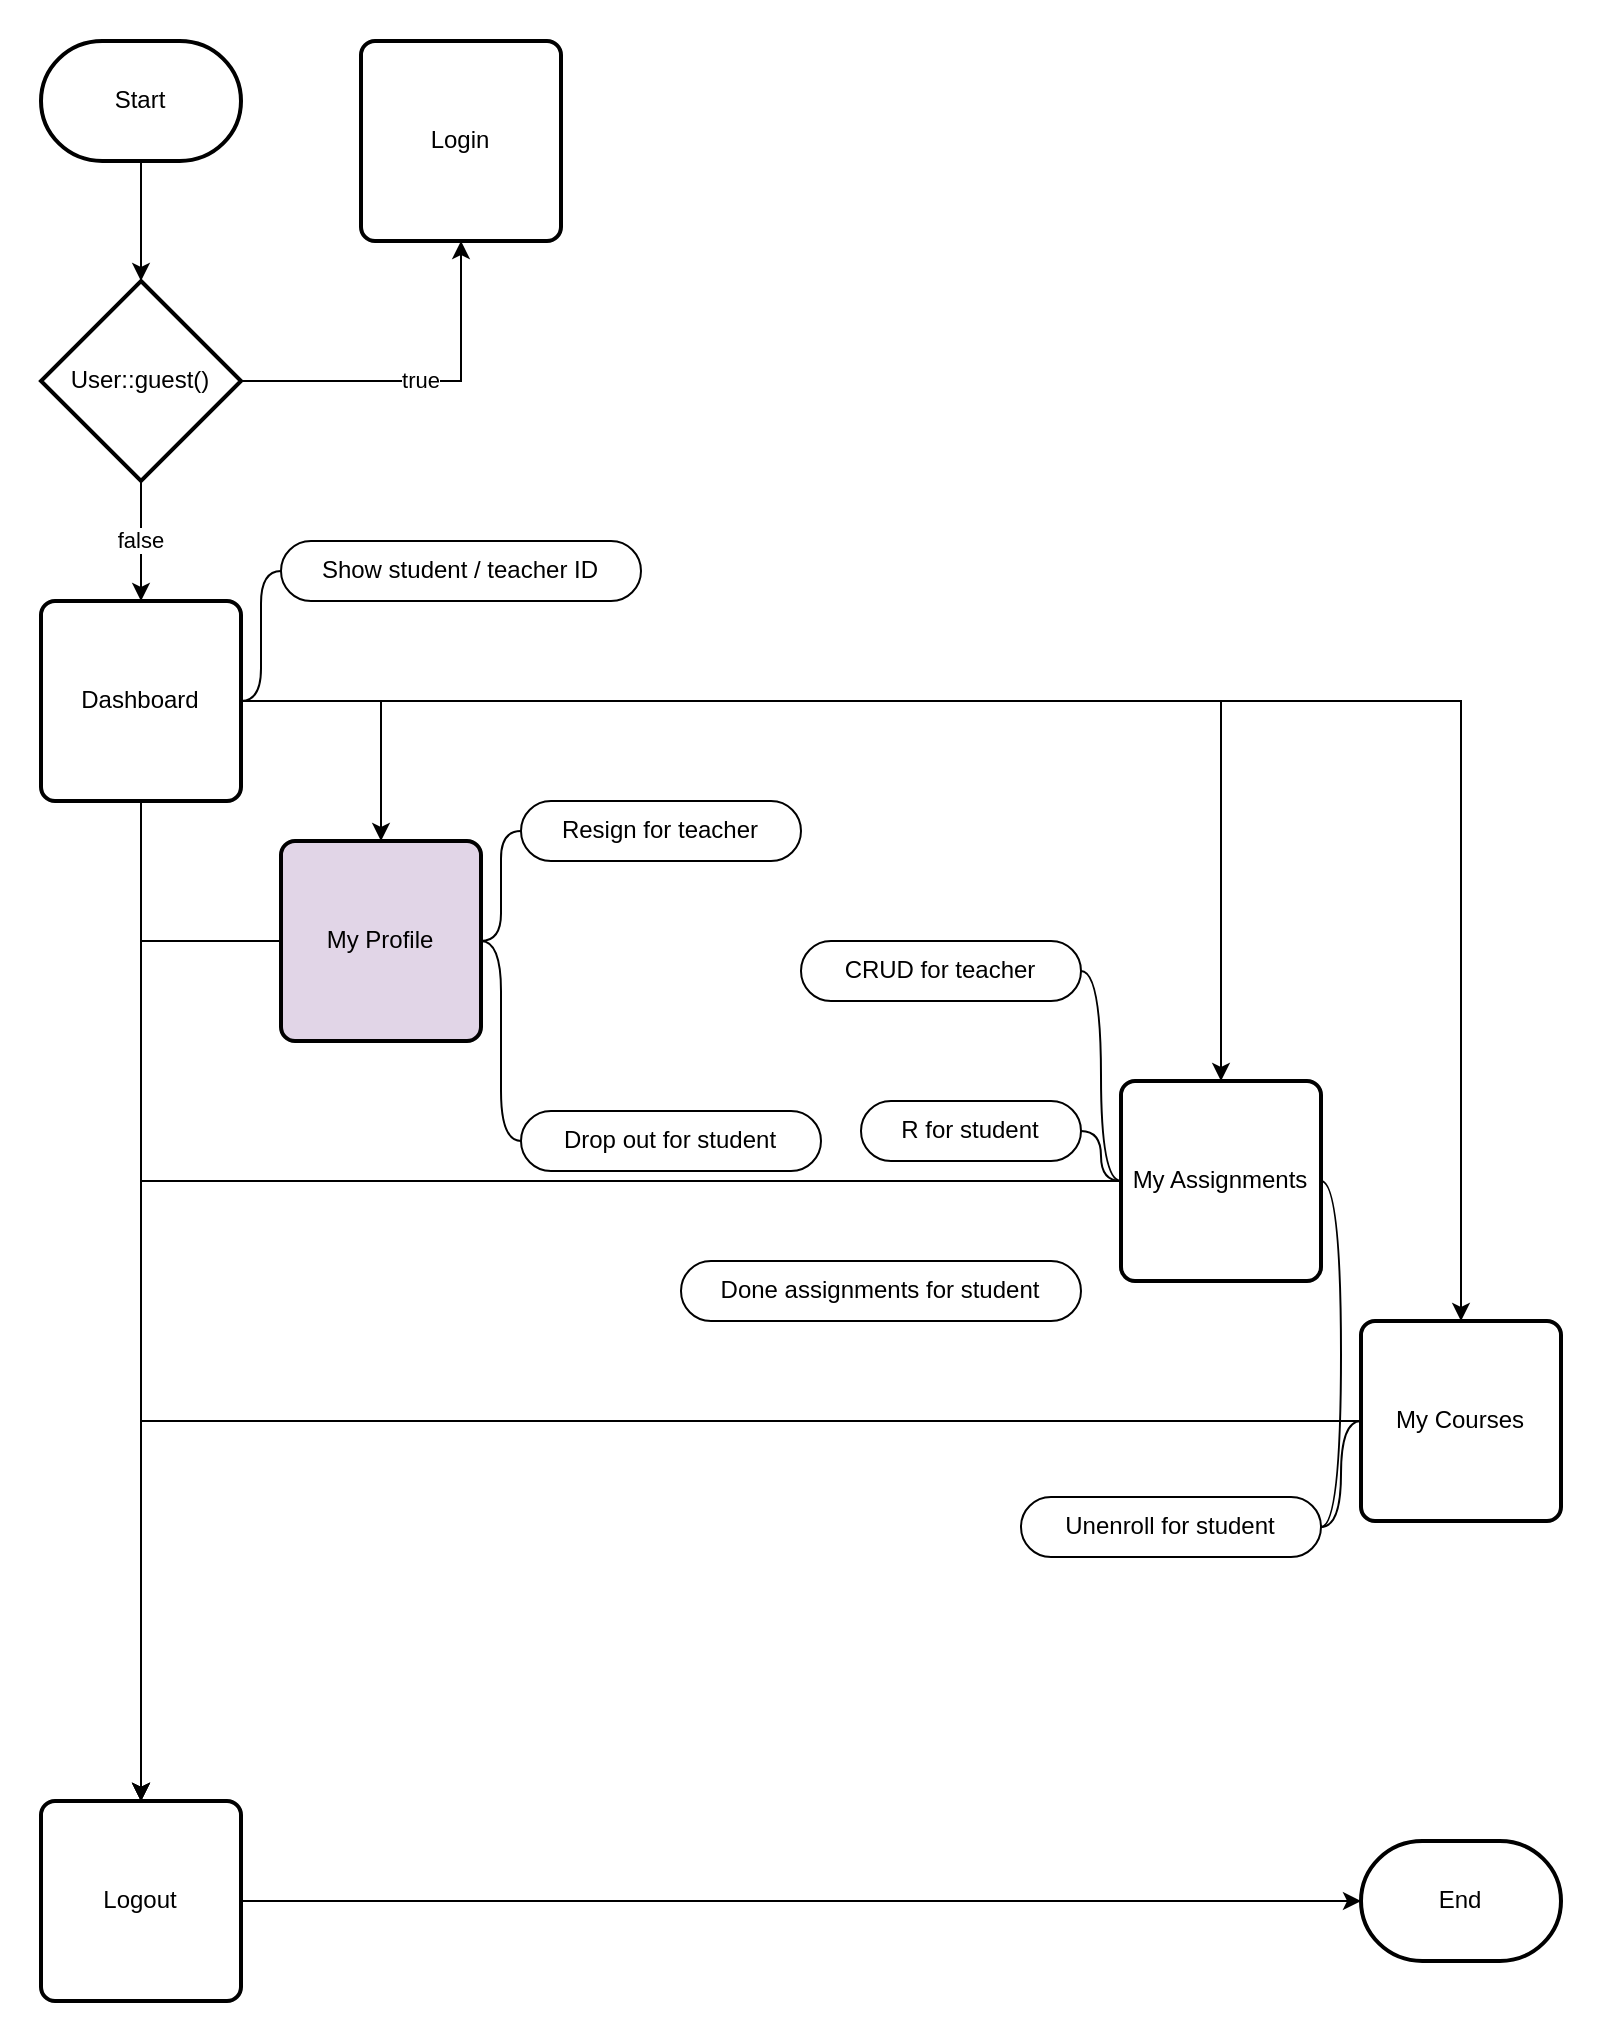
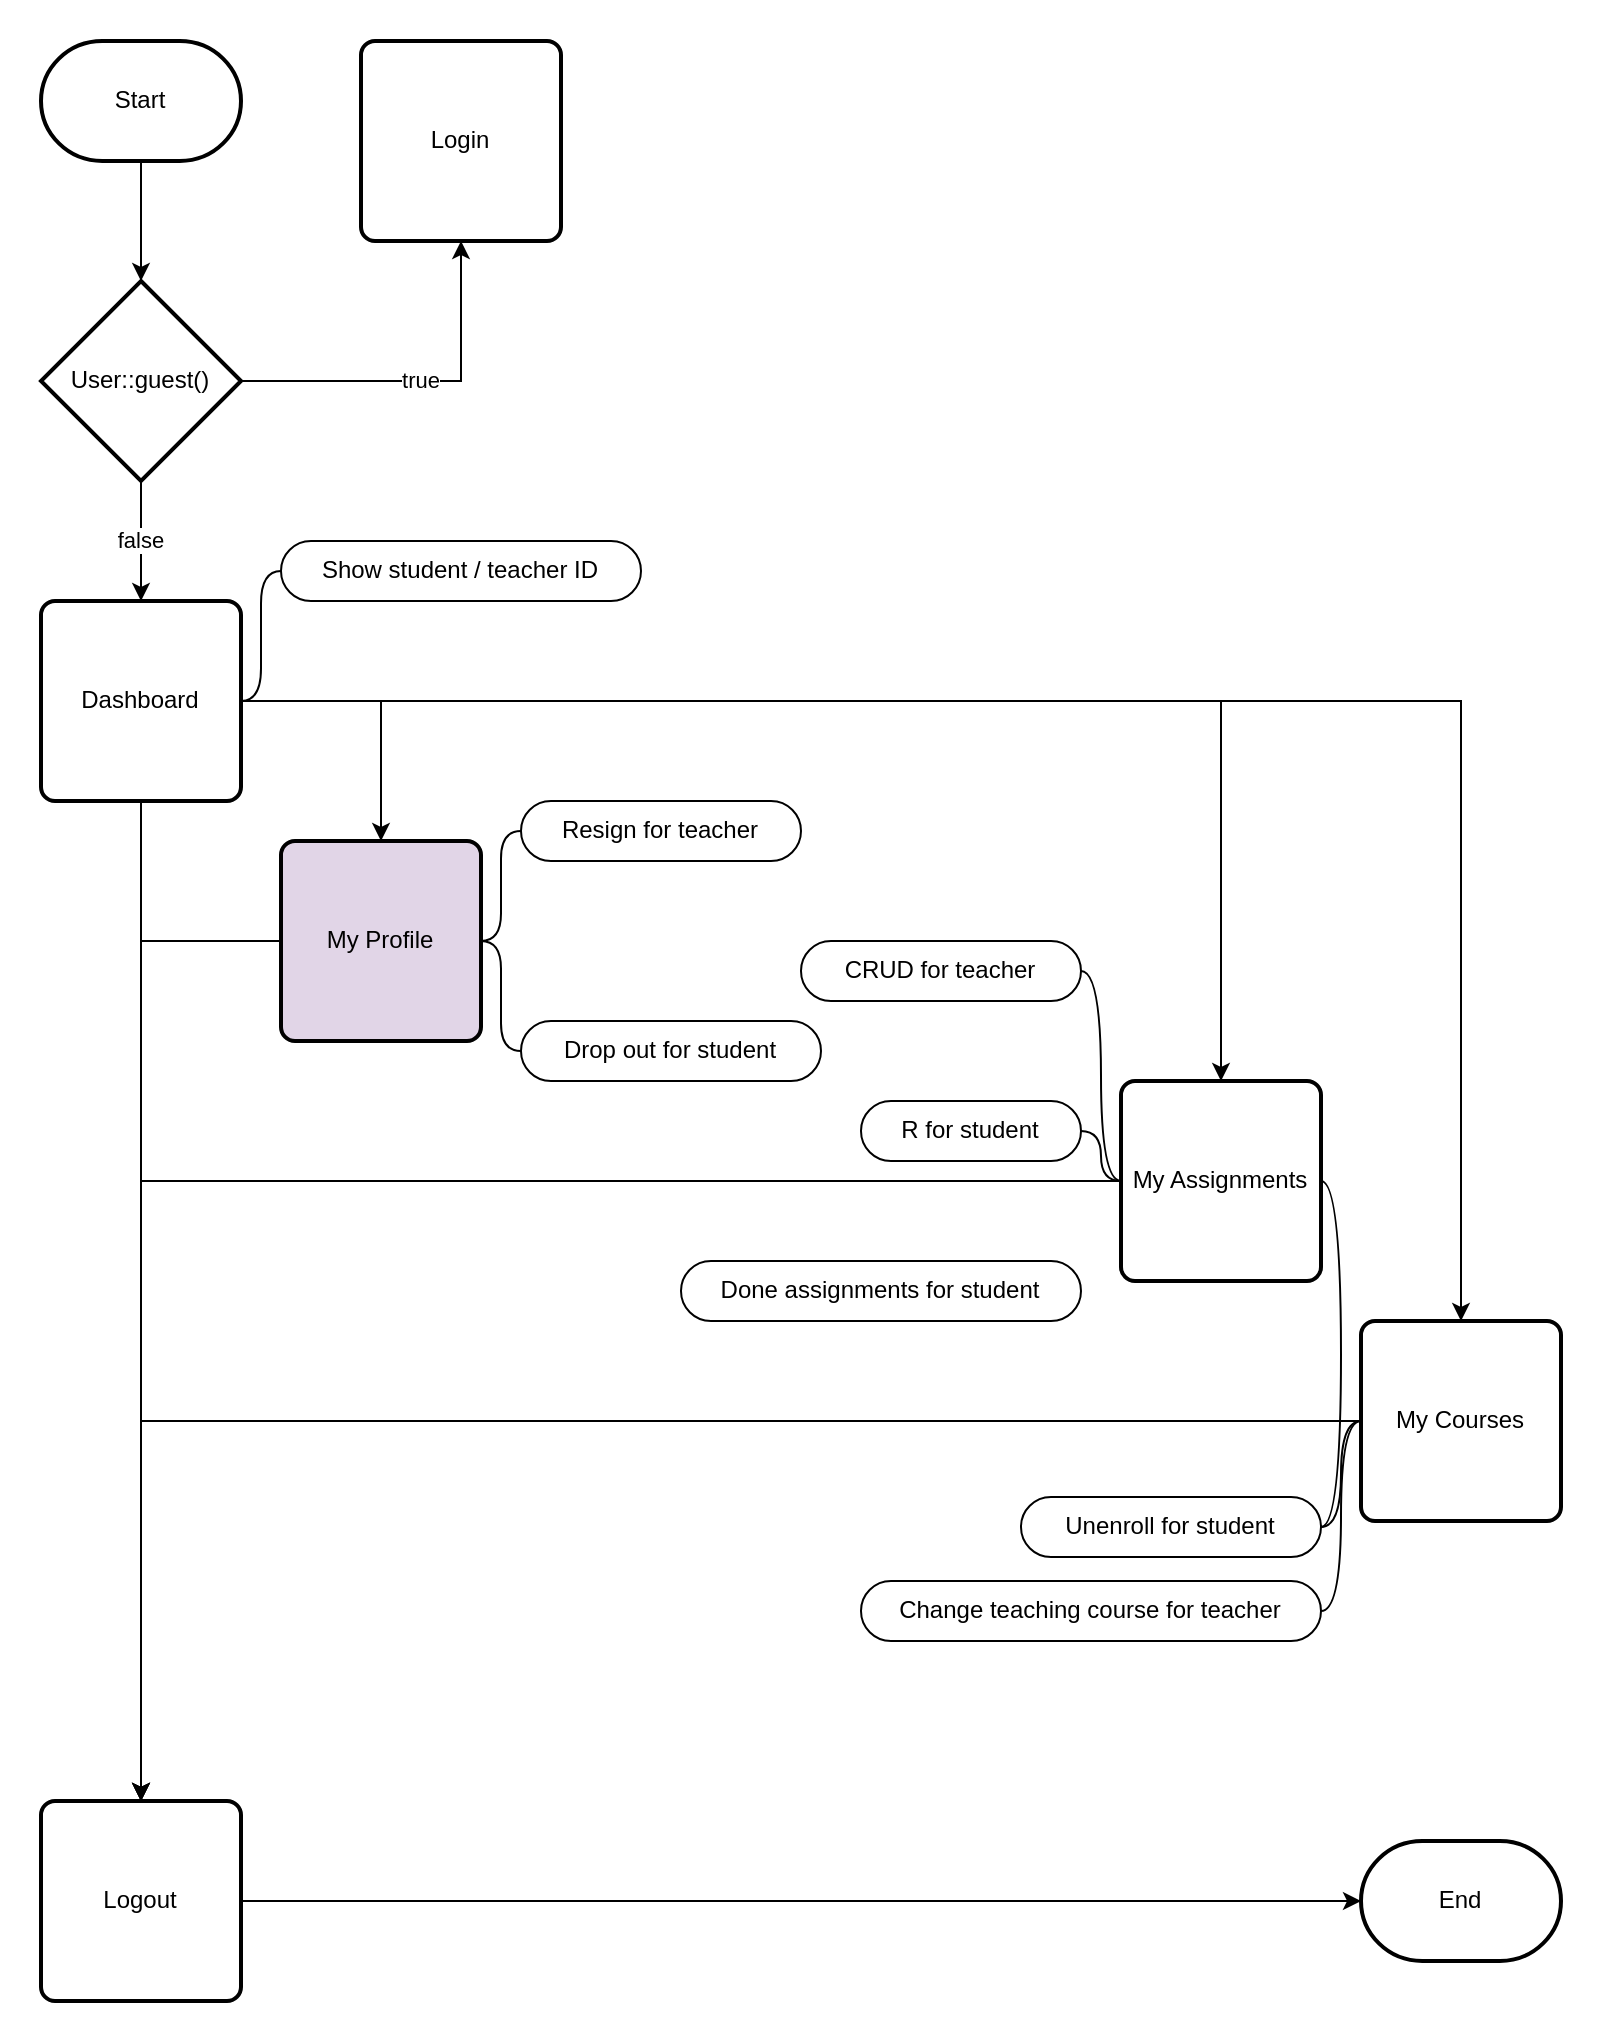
- <mxCell id="26" value="Drop out for student" style="whiteSpace=wrap;html=1;rounded=1;arcSize=50;align=center;verticalAlign=middle;strokeWidth=1;autosize=1;spacing=4;treeFolding=1;treeMoving=1;newEdgeStyle={&quot;edgeStyle&quot;:&quot;entityRelationEdgeStyle&quot;,&quot;startArrow&quot;:&quot;none&quot;,&quot;endArrow&quot;:&quot;none&quot;,&quot;segment&quot;:10,&quot;curved&quot;:1};" parent="1" vertex="1"><mxGeometry x="260" y="555" width="150" height="30" as="geometry" /></mxCell>
+ <mxCell id="26" value="Drop out for student" style="whiteSpace=wrap;html=1;rounded=1;arcSize=50;align=center;verticalAlign=middle;strokeWidth=1;autosize=1;spacing=4;treeFolding=1;treeMoving=1;newEdgeStyle={&quot;edgeStyle&quot;:&quot;entityRelationEdgeStyle&quot;,&quot;startArrow&quot;:&quot;none&quot;,&quot;endArrow&quot;:&quot;none&quot;,&quot;segment&quot;:10,&quot;curved&quot;:1};" parent="1" vertex="1"><mxGeometry x="260" y="510" width="150" height="30" as="geometry" /></mxCell>
+ <mxCell id="31" value="" style="edgeStyle=entityRelationEdgeStyle;startArrow=none;endArrow=none;segment=10;curved=1;" parent="1" source="21" target="30" edge="1"><mxGeometry relative="1" as="geometry"><mxPoint x="500" y="680" as="sourcePoint" /></mxGeometry></mxCell>
+ <mxCell id="30" value="Change teaching course for teacher" style="whiteSpace=wrap;html=1;rounded=1;arcSize=50;align=center;verticalAlign=middle;strokeWidth=1;autosize=1;spacing=4;treeFolding=1;treeMoving=1;newEdgeStyle={&quot;edgeStyle&quot;:&quot;entityRelationEdgeStyle&quot;,&quot;startArrow&quot;:&quot;none&quot;,&quot;endArrow&quot;:&quot;none&quot;,&quot;segment&quot;:10,&quot;curved&quot;:1};" parent="1" vertex="1"><mxGeometry x="430" y="790" width="230" height="30" as="geometry" /></mxCell>
